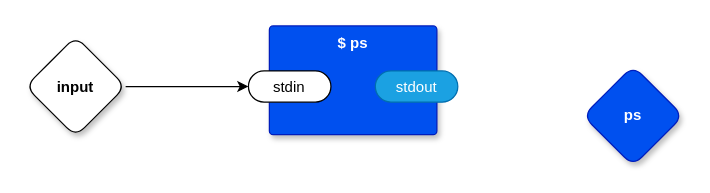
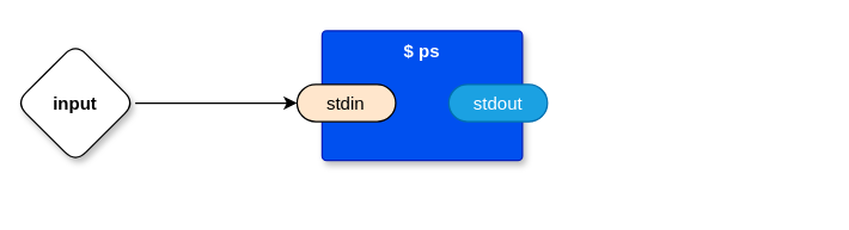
- <mxCell id="3" value="input" style="rhombus;whiteSpace=wrap;html=1;rounded=1;fontStyle=1;glass=0;sketch=0;fontSize=12;points=[[0,0.5,0,0,0],[0.5,0,0,0,0],[0.5,1,0,0,0],[1,0.5,0,0,0]];shadow=1;" parent="1" vertex="1"><mxGeometry x="20" y="28.5" width="80" height="80" as="geometry" /></mxCell>
+ <mxCell id="3" value="input" style="rhombus;whiteSpace=wrap;html=1;rounded=1;fontStyle=1;glass=0;sketch=0;fontSize=12;points=[[0,0.5,0,0,0],[0.5,0,0,0,0],[0.5,1,0,0,0],[1,0.5,0,0,0]];shadow=1;" parent="1" vertex="1"><mxGeometry x="10" y="28.5" width="80" height="80" as="geometry" /></mxCell>
- <mxCell id="6" value="stdin" style="rounded=1;whiteSpace=wrap;html=1;sketch=0;points=[[0,0.5,0,0,0],[1,0.5,0,0,0]];arcSize=50;" parent="5" vertex="1"><mxGeometry x="-16.75" y="36" width="66" height="25" as="geometry" /></mxCell>
+ <mxCell id="6" value="stdin" style="rounded=1;whiteSpace=wrap;html=1;sketch=0;points=[[0,0.5,0,0,0],[1,0.5,0,0,0]];arcSize=50;fillColor=#ffe6cc;" parent="5" vertex="1"><mxGeometry x="-16.75" y="36" width="66" height="25" as="geometry" /></mxCell>
- <mxCell id="4" value="ps" style="rhombus;whiteSpace=wrap;html=1;rounded=1;fillColor=#0050ef;fontColor=#ffffff;strokeColor=#001DBC;fontStyle=1;glass=0;sketch=0;fontSize=12;points=[[0,0.5,0,0,0],[0.5,0,0,0,0],[0.5,1,0,0,0],[1,0.5,0,0,0]];shadow=1;" parent="1" vertex="1"><mxGeometry x="466" y="52" width="80" height="80" as="geometry" /></mxCell>
